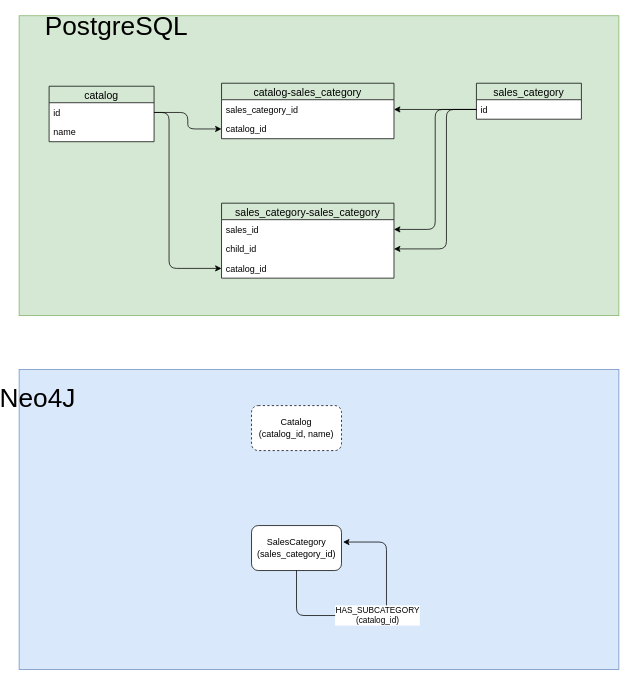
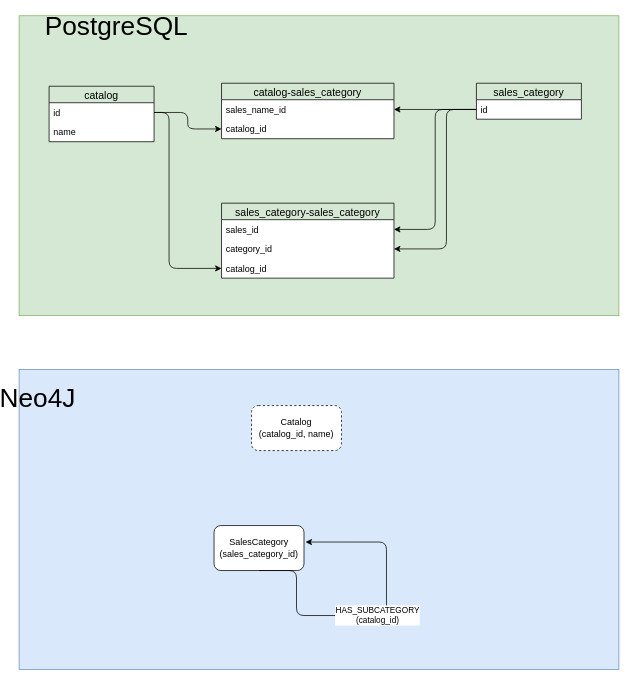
- <mxCell id="10" value="sales_category_id" style="text;strokeColor=none;fillColor=none;spacingLeft=4;spacingRight=4;overflow=hidden;rotatable=0;points=[[0,0.5],[1,0.5]];portConstraint=eastwest;fontSize=12;" vertex="1" parent="9"><mxGeometry y="22" width="230" height="26" as="geometry" /></mxCell>
+ <mxCell id="10" value="sales_name_id" style="text;strokeColor=none;fillColor=none;spacingLeft=4;spacingRight=4;overflow=hidden;rotatable=0;points=[[0,0.5],[1,0.5]];portConstraint=eastwest;fontSize=12;" vertex="1" parent="9"><mxGeometry y="22" width="230" height="26" as="geometry" /></mxCell>
- <mxCell id="16" value="child_id" style="text;strokeColor=none;fillColor=none;spacingLeft=4;spacingRight=4;overflow=hidden;rotatable=0;points=[[0,0.5],[1,0.5]];portConstraint=eastwest;fontSize=12;" vertex="1" parent="14"><mxGeometry y="48" width="230" height="26" as="geometry" /></mxCell>
+ <mxCell id="16" value="category_id" style="text;strokeColor=none;fillColor=none;spacingLeft=4;spacingRight=4;overflow=hidden;rotatable=0;points=[[0,0.5],[1,0.5]];portConstraint=eastwest;fontSize=12;" vertex="1" parent="14"><mxGeometry y="48" width="230" height="26" as="geometry" /></mxCell>
- <mxCell id="22" value="SalesCategory&lt;br&gt;(sales_category_id)" style="rounded=1;whiteSpace=wrap;html=1;" vertex="1" parent="1"><mxGeometry x="330" y="700" width="120" height="60" as="geometry" /></mxCell>
+ <mxCell id="22" value="SalesCategory&lt;br&gt;(sales_category_id)" style="rounded=1;whiteSpace=wrap;html=1;" vertex="1" parent="1"><mxGeometry x="280" y="700" width="120" height="60" as="geometry" /></mxCell>
